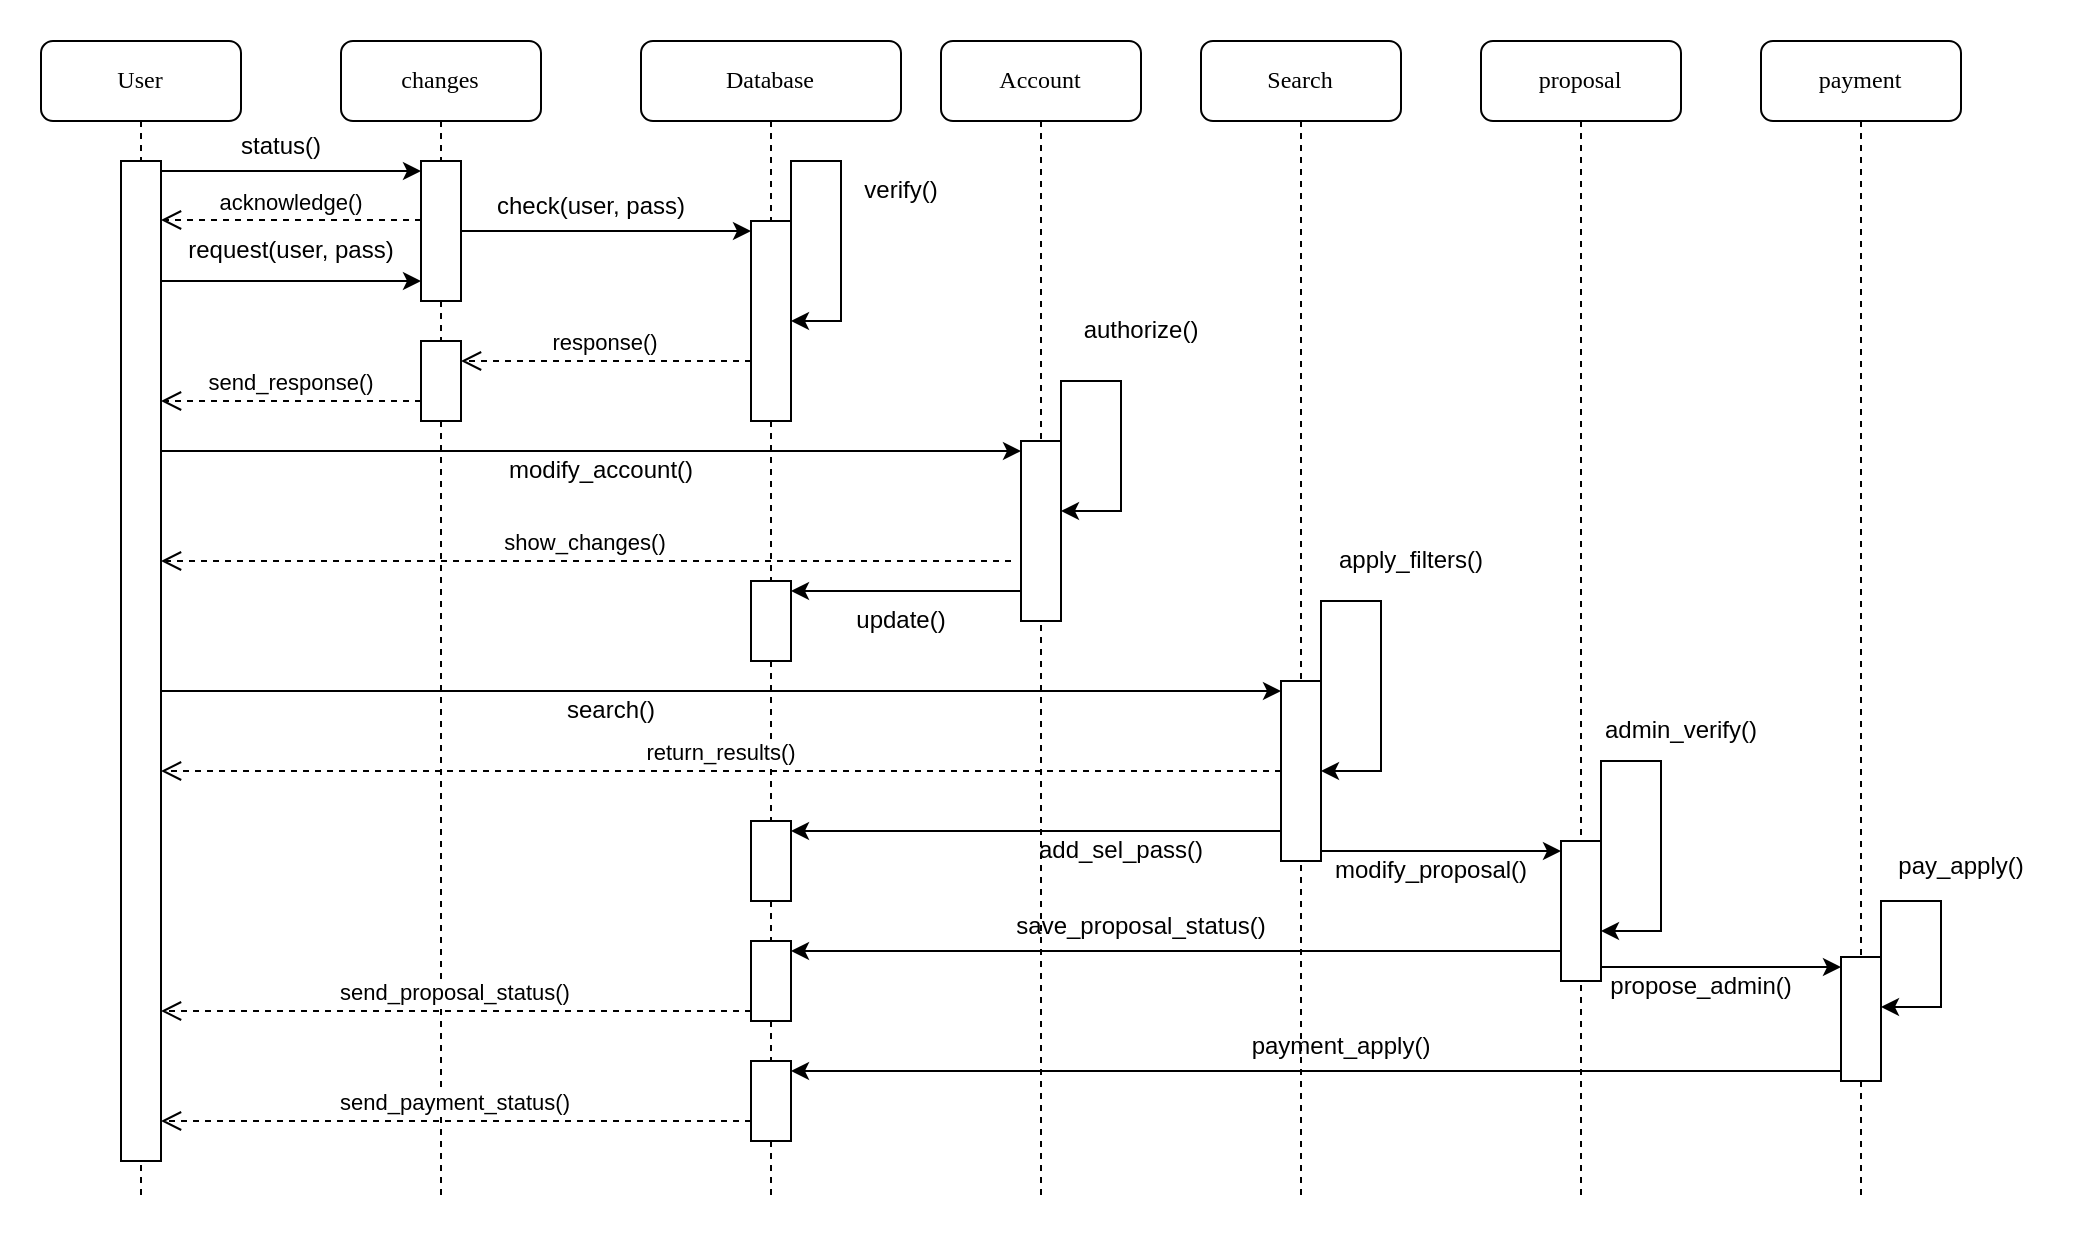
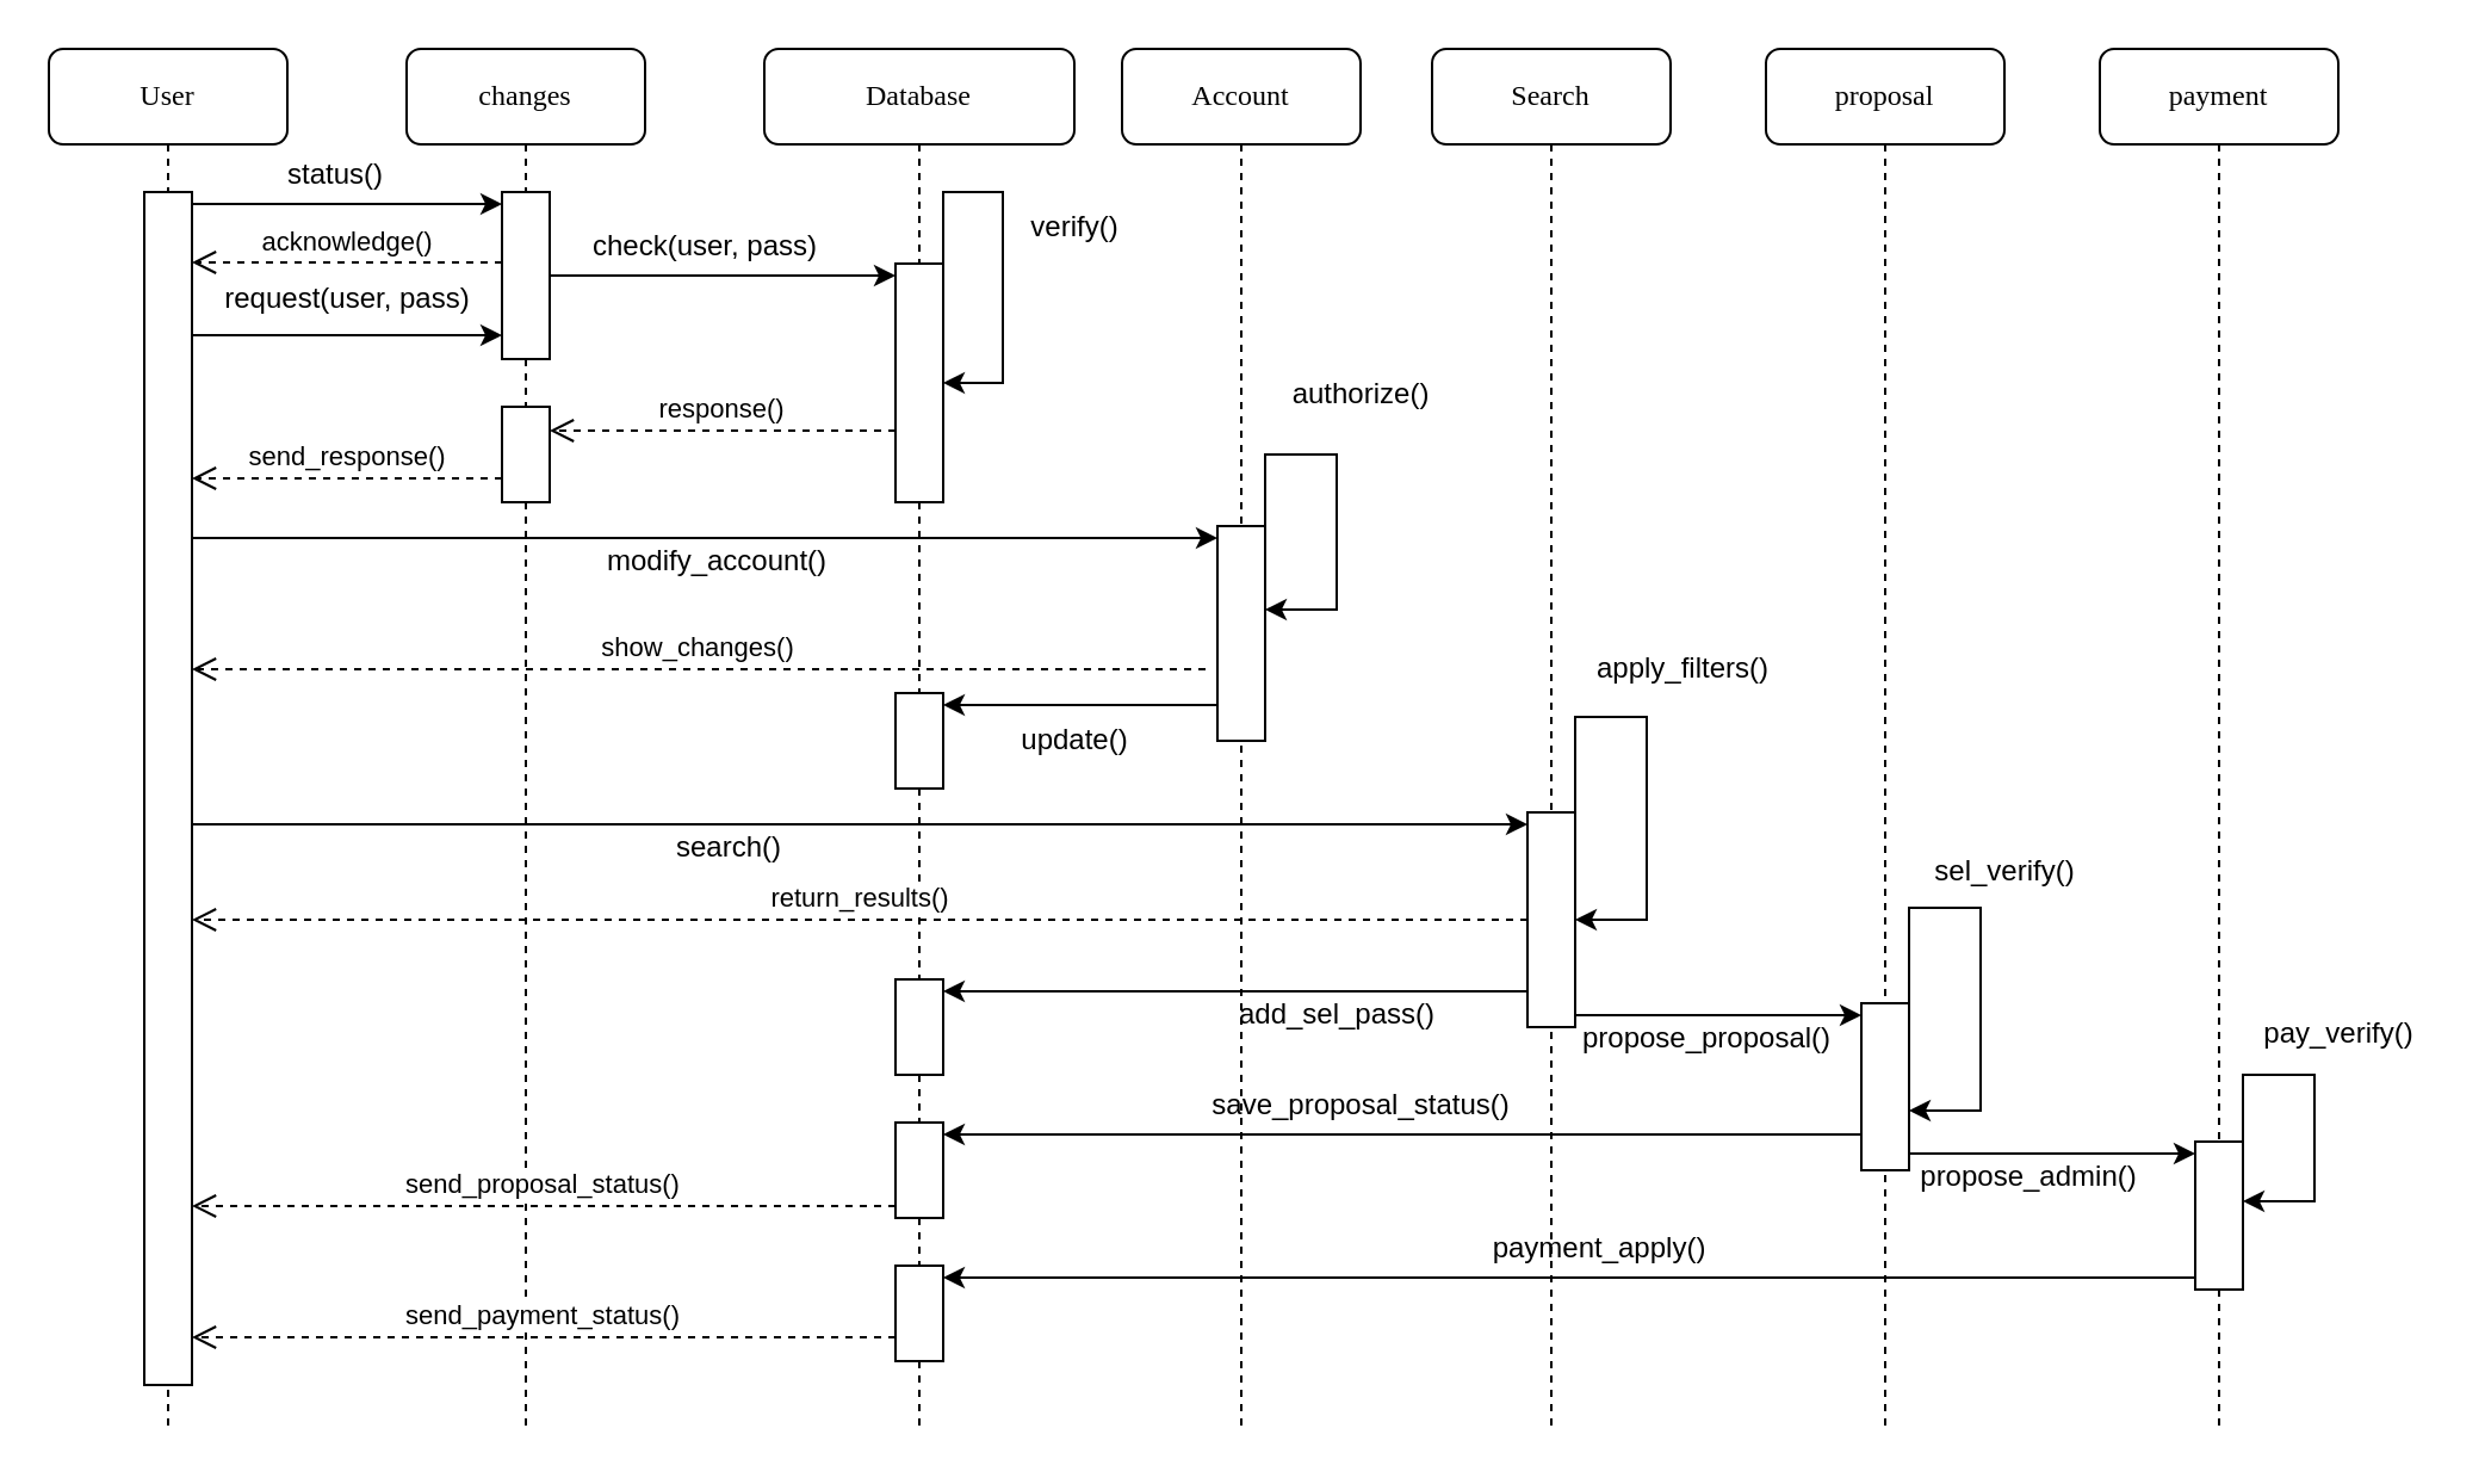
- <mxCell id="50" value="admin_verify()" style="text;html=1;align=center;verticalAlign=middle;resizable=0;points=[];autosize=1;strokeColor=none;fillColor=none;" vertex="1" parent="1"><mxGeometry x="790" y="350" width="100" height="30" as="geometry" /></mxCell>
+ <mxCell id="50" value="sel_verify()" style="text;html=1;align=center;verticalAlign=middle;resizable=0;points=[];autosize=1;strokeColor=none;fillColor=none;" vertex="1" parent="1"><mxGeometry x="790" y="350" width="100" height="30" as="geometry" /></mxCell>
- <mxCell id="56" value="pay_apply()" style="text;html=1;align=center;verticalAlign=middle;resizable=0;points=[];autosize=1;strokeColor=none;fillColor=none;" vertex="1" parent="1"><mxGeometry x="940" y="418" width="80" height="30" as="geometry" /></mxCell>
+ <mxCell id="56" value="pay_verify()" style="text;html=1;align=center;verticalAlign=middle;resizable=0;points=[];autosize=1;strokeColor=none;fillColor=none;" vertex="1" parent="1"><mxGeometry x="940" y="418" width="80" height="30" as="geometry" /></mxCell>
- <mxCell id="49" value="modify_proposal()" style="text;html=1;align=center;verticalAlign=middle;resizable=0;points=[];autosize=1;strokeColor=none;fillColor=none;" vertex="1" parent="1"><mxGeometry x="650" y="420" width="130" height="30" as="geometry" /></mxCell>
+ <mxCell id="49" value="propose_proposal()" style="text;html=1;align=center;verticalAlign=middle;resizable=0;points=[];autosize=1;strokeColor=none;fillColor=none;" vertex="1" parent="1"><mxGeometry x="650" y="420" width="130" height="30" as="geometry" /></mxCell>
